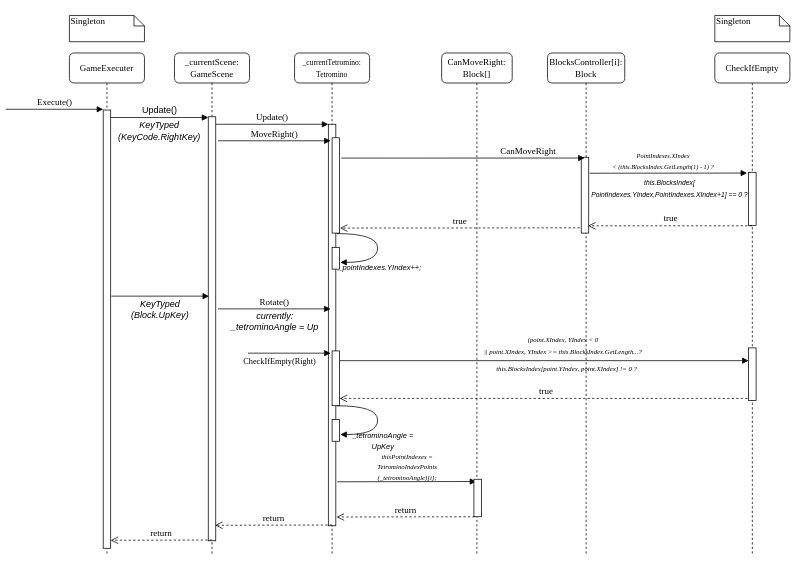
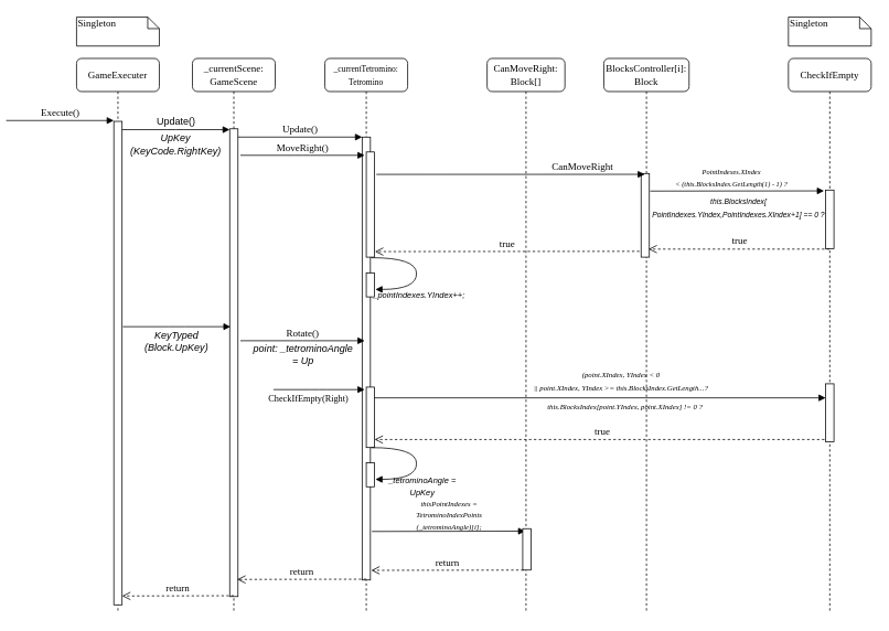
- <mxCell id="30" value="&lt;i&gt;KeyTyped&lt;br&gt;(KeyCode.RightKey)&lt;/i&gt;" style="text;html=1;strokeColor=none;fillColor=none;align=center;verticalAlign=middle;whiteSpace=wrap;rounded=0;" parent="1" vertex="1"><mxGeometry x="110" y="159" width="60" height="30" as="geometry" /></mxCell>
+ <mxCell id="30" value="&lt;i&gt;UpKey&lt;br&gt;(KeyCode.RightKey)&lt;/i&gt;" style="text;html=1;strokeColor=none;fillColor=none;align=center;verticalAlign=middle;whiteSpace=wrap;rounded=0;" parent="1" vertex="1"><mxGeometry x="110" y="159" width="60" height="30" as="geometry" /></mxCell>
- <mxCell id="43" value="&lt;i&gt;currently: _tetrominoAngle = Up&lt;/i&gt;" style="text;html=1;strokeColor=none;fillColor=none;align=center;verticalAlign=middle;whiteSpace=wrap;rounded=0;" vertex="1" parent="1"><mxGeometry x="229" y="421" width="130" height="13" as="geometry" /></mxCell>
+ <mxCell id="43" value="&lt;i&gt;point: _tetrominoAngle = Up&lt;/i&gt;" style="text;html=1;strokeColor=none;fillColor=none;align=center;verticalAlign=middle;whiteSpace=wrap;rounded=0;" vertex="1" parent="1"><mxGeometry x="229" y="421" width="130" height="13" as="geometry" /></mxCell>
